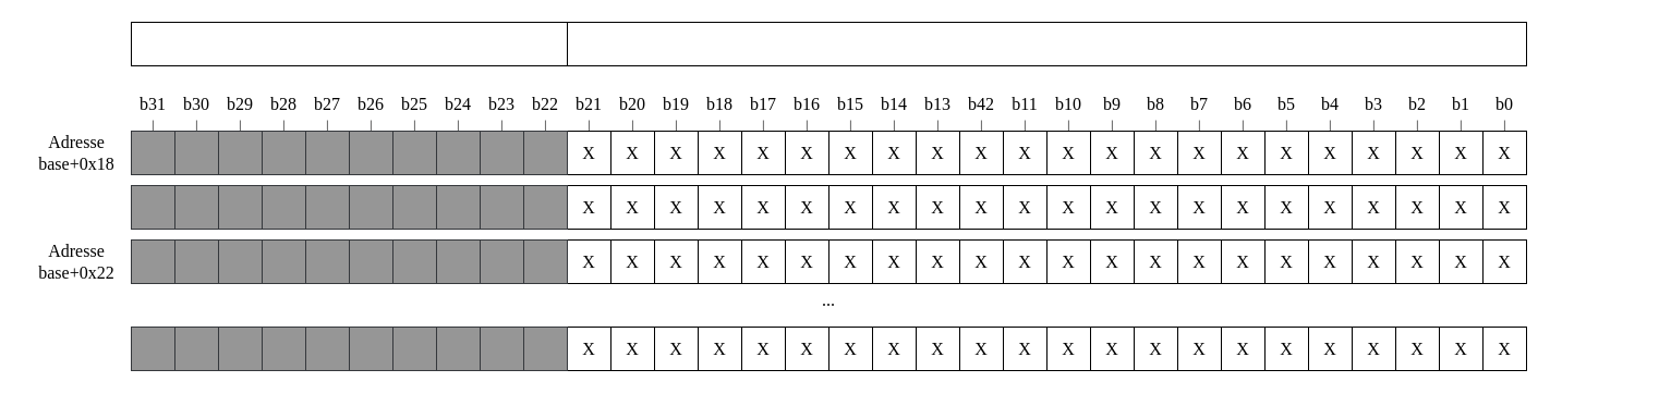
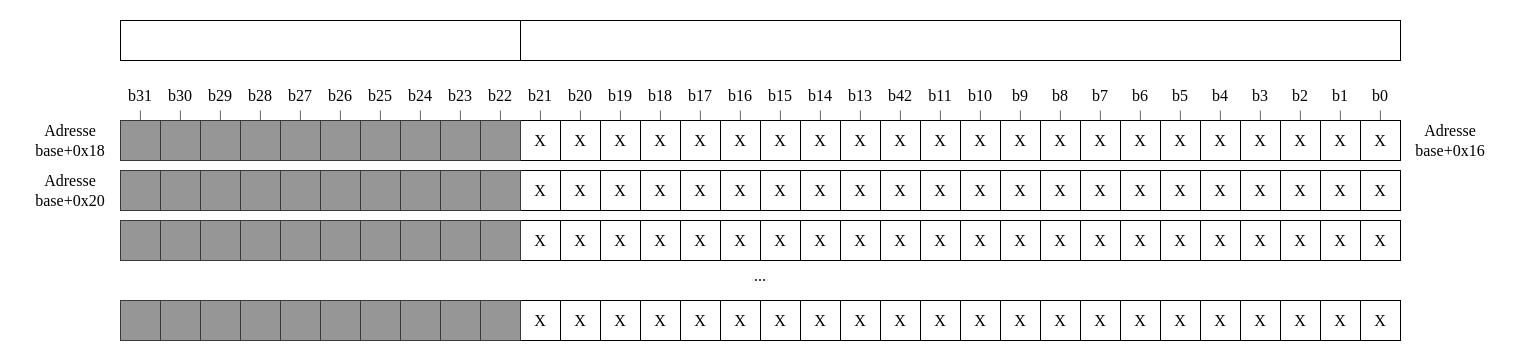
+ <mxCell id="604" value="Adresse base+0x16" style="text;html=1;strokeColor=none;fillColor=none;align=center;verticalAlign=middle;whiteSpace=wrap;rounded=0;fontFamily=Verdana;fontSize=16;" vertex="1" parent="1"><mxGeometry x="1400" y="125" width="100" height="30" as="geometry" /></mxCell>
+ <mxCell id="194" value="Adresse base+0x20" style="text;html=1;strokeColor=none;fillColor=none;align=center;verticalAlign=middle;whiteSpace=wrap;rounded=0;fontFamily=Verdana;fontSize=16;" vertex="1" parent="1"><mxGeometry x="20" y="175" width="100" height="30" as="geometry" /></mxCell>
- <mxCell id="195" value="Adresse base+0x22" style="text;html=1;strokeColor=none;fillColor=none;align=center;verticalAlign=middle;whiteSpace=wrap;rounded=0;fontFamily=Verdana;fontSize=16;" vertex="1" parent="1"><mxGeometry x="20" y="225" width="100" height="30" as="geometry" /></mxCell>
